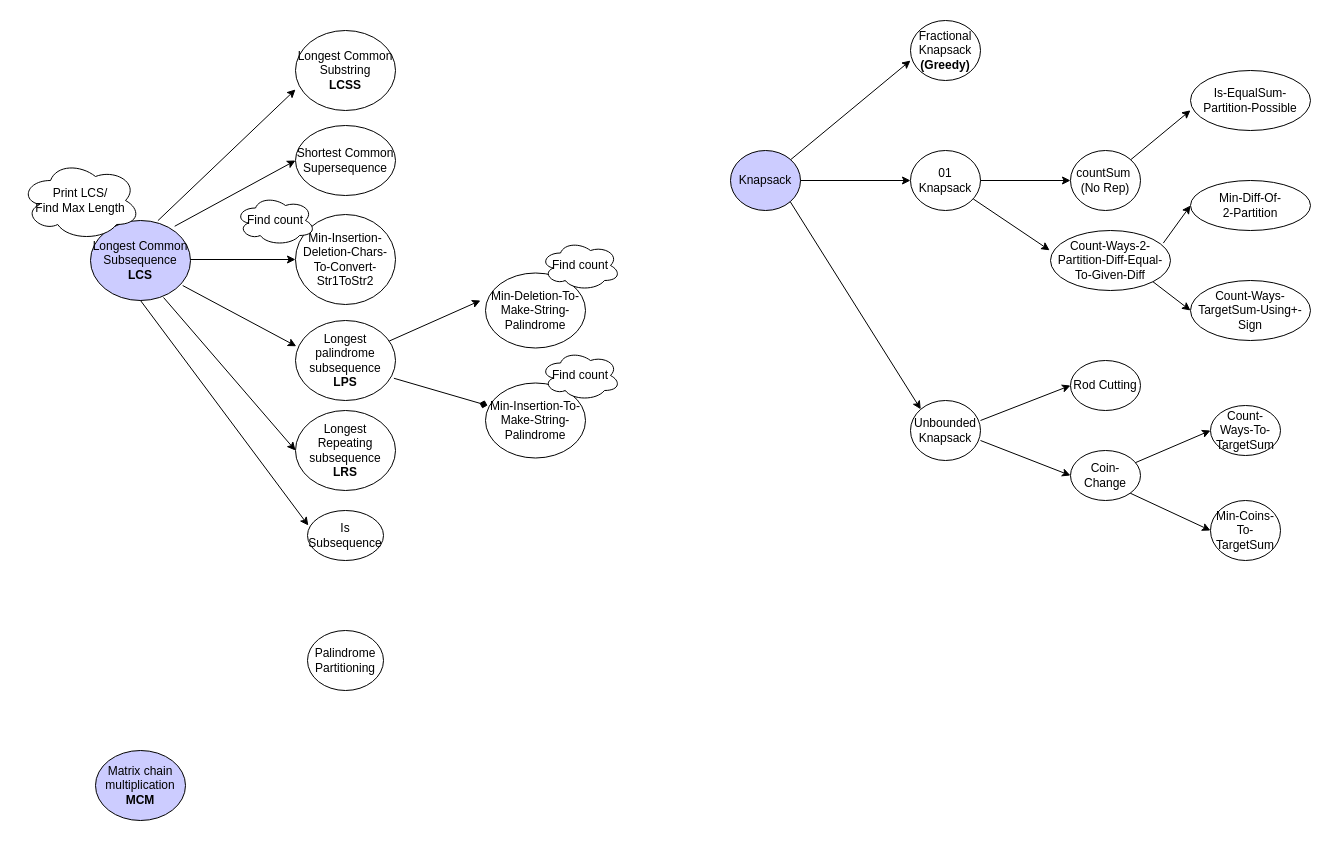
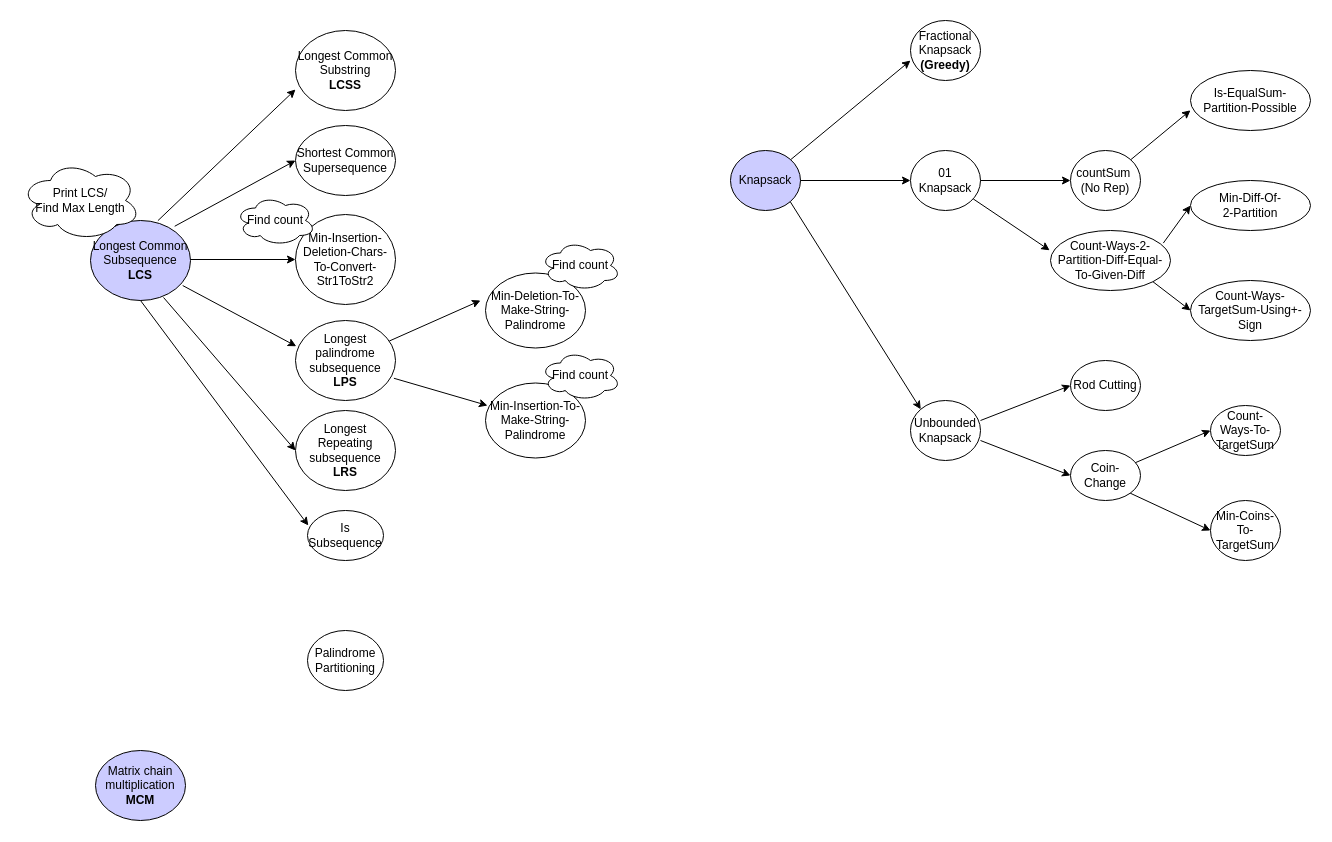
- <mxCell id="45" value="" style="endArrow=diamond;html=1;rounded=0;entryX=0.02;entryY=0.3;entryDx=0;entryDy=0;entryPerimeter=0;exitX=0.984;exitY=0.722;exitDx=0;exitDy=0;exitPerimeter=0;" edge="1" parent="1" source="32" target="38"><mxGeometry width="50" height="50" relative="1" as="geometry"><mxPoint x="240" y="309" as="sourcePoint" /><mxPoint x="345" y="309" as="targetPoint" /></mxGeometry></mxCell>
+ <mxCell id="45" value="" style="endArrow=classic;html=1;rounded=0;entryX=0.02;entryY=0.3;entryDx=0;entryDy=0;entryPerimeter=0;exitX=0.984;exitY=0.722;exitDx=0;exitDy=0;exitPerimeter=0;" edge="1" parent="1" source="32" target="38"><mxGeometry width="50" height="50" relative="1" as="geometry"><mxPoint x="240" y="309" as="sourcePoint" /><mxPoint x="345" y="309" as="targetPoint" /></mxGeometry></mxCell>
